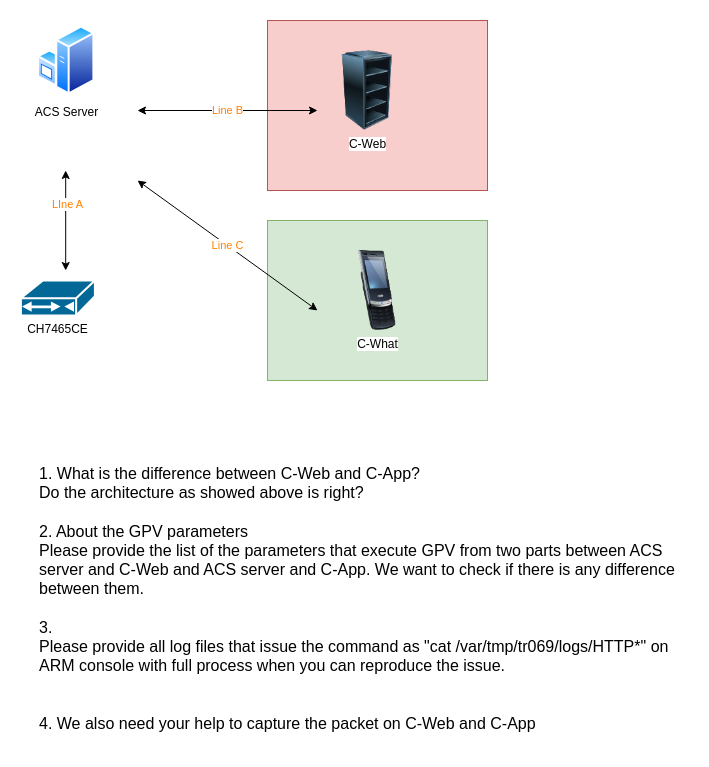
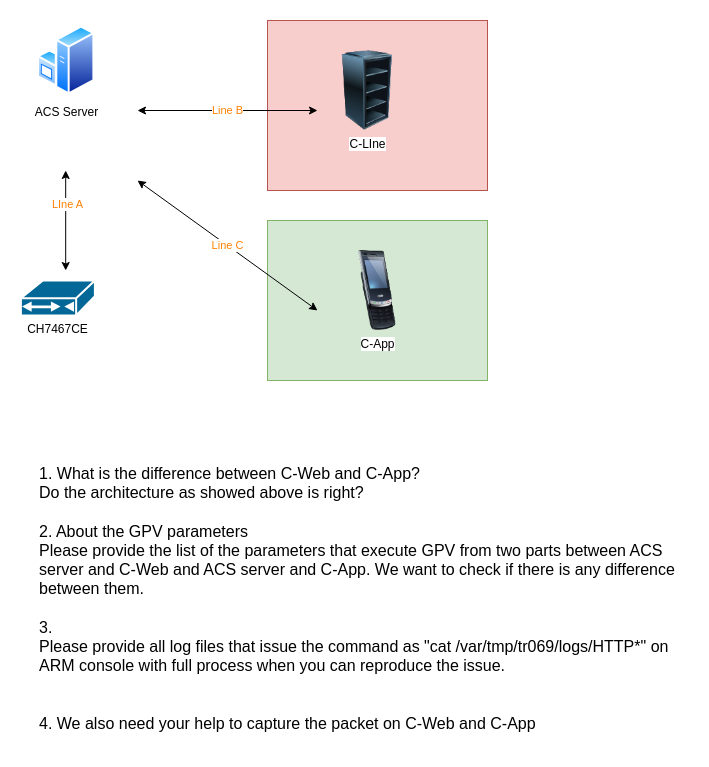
- <mxCell id="6" value="C-Web" style="image;html=1;image=img/lib/clip_art/computers/Server_Rack_Empty_128x128.png" vertex="1" parent="1"><mxGeometry x="327" y="50" width="80" height="80" as="geometry" /></mxCell>
+ <mxCell id="6" value="C-LIne" style="image;html=1;image=img/lib/clip_art/computers/Server_Rack_Empty_128x128.png" vertex="1" parent="1"><mxGeometry x="327" y="50" width="80" height="80" as="geometry" /></mxCell>
- <mxCell id="4" value="CH7465CE" style="shape=mxgraph.cisco.modems_and_phones.cable_modem;html=1;dashed=0;fillColor=#036897;strokeColor=#ffffff;strokeWidth=2;verticalLabelPosition=bottom;verticalAlign=top" vertex="1" parent="1"><mxGeometry x="20.4" y="280" width="74" height="35" as="geometry" /></mxCell>
+ <mxCell id="4" value="CH7467CE" style="shape=mxgraph.cisco.modems_and_phones.cable_modem;html=1;dashed=0;fillColor=#036897;strokeColor=#ffffff;strokeWidth=2;verticalLabelPosition=bottom;verticalAlign=top" vertex="1" parent="1"><mxGeometry x="20.4" y="280" width="74" height="35" as="geometry" /></mxCell>
- <mxCell id="7" value="C-What" style="image;html=1;image=img/lib/clip_art/telecommunication/Cellphone_128x128.png" vertex="1" parent="1"><mxGeometry x="337" y="250" width="80" height="80" as="geometry" /></mxCell>
+ <mxCell id="7" value="C-App" style="image;html=1;image=img/lib/clip_art/telecommunication/Cellphone_128x128.png" vertex="1" parent="1"><mxGeometry x="337" y="250" width="80" height="80" as="geometry" /></mxCell>
